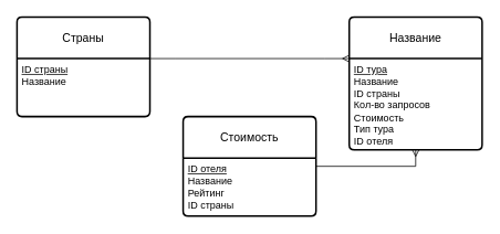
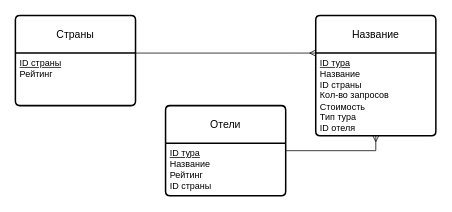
- <mxCell id="7" value="&lt;u&gt;ID страны&lt;/u&gt;&lt;div&gt;Название&lt;/div&gt;" style="align=left;strokeColor=none;fillColor=none;spacingLeft=4;fontSize=12;verticalAlign=top;resizable=0;rotatable=0;part=1;html=1;" vertex="1" parent="6"><mxGeometry y="50" width="160" height="70" as="geometry" /></mxCell>
+ <mxCell id="7" value="&lt;u&gt;ID страны&lt;/u&gt;&lt;div&gt;Рейтинг&lt;/div&gt;" style="align=left;strokeColor=none;fillColor=none;spacingLeft=4;fontSize=12;verticalAlign=top;resizable=0;rotatable=0;part=1;html=1;" vertex="1" parent="6"><mxGeometry y="50" width="160" height="70" as="geometry" /></mxCell>
- <mxCell id="4" value="Стоимость" style="swimlane;childLayout=stackLayout;horizontal=1;startSize=50;horizontalStack=0;rounded=1;fontSize=14;fontStyle=0;strokeWidth=2;resizeParent=0;resizeLast=1;shadow=0;dashed=0;align=center;arcSize=4;whiteSpace=wrap;html=1;" vertex="1" parent="1"><mxGeometry x="220" y="140" width="160" height="120" as="geometry" /></mxCell>
+ <mxCell id="4" value="Отели" style="swimlane;childLayout=stackLayout;horizontal=1;startSize=50;horizontalStack=0;rounded=1;fontSize=14;fontStyle=0;strokeWidth=2;resizeParent=0;resizeLast=1;shadow=0;dashed=0;align=center;arcSize=4;whiteSpace=wrap;html=1;" vertex="1" parent="1"><mxGeometry x="220" y="140" width="160" height="120" as="geometry" /></mxCell>
- <mxCell id="5" value="&lt;u&gt;ID отеля&lt;/u&gt;&lt;div&gt;Название&lt;/div&gt;&lt;div&gt;Рейтинг&lt;/div&gt;&lt;div&gt;ID страны&lt;/div&gt;" style="align=left;strokeColor=none;fillColor=none;spacingLeft=4;fontSize=12;verticalAlign=top;resizable=0;rotatable=0;part=1;html=1;" vertex="1" parent="4"><mxGeometry y="50" width="160" height="70" as="geometry" /></mxCell>
+ <mxCell id="5" value="&lt;u&gt;ID тура&lt;/u&gt;&lt;div&gt;Название&lt;/div&gt;&lt;div&gt;Рейтинг&lt;/div&gt;&lt;div&gt;ID страны&lt;/div&gt;" style="align=left;strokeColor=none;fillColor=none;spacingLeft=4;fontSize=12;verticalAlign=top;resizable=0;rotatable=0;part=1;html=1;" vertex="1" parent="4"><mxGeometry y="50" width="160" height="70" as="geometry" /></mxCell>
